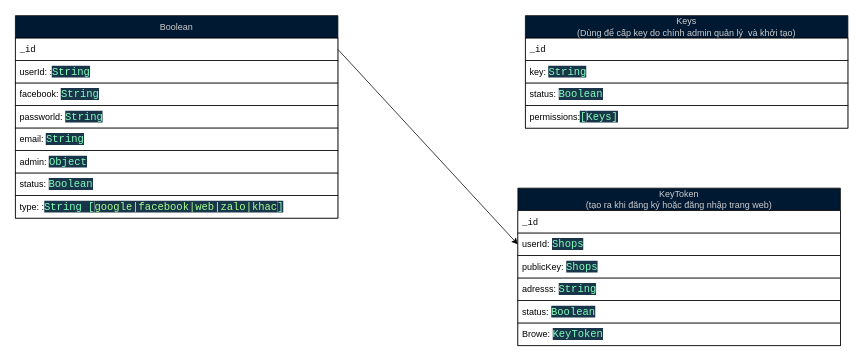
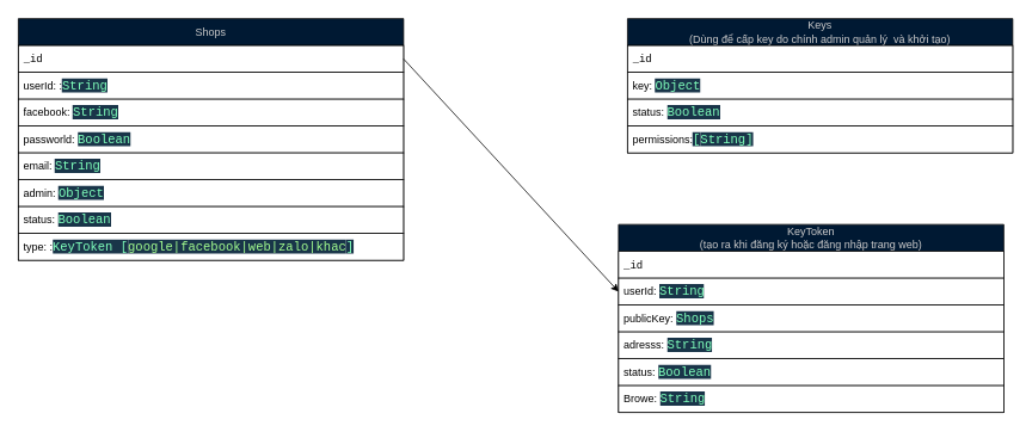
- <mxCell id="2" value="Boolean" style="swimlane;fontStyle=0;childLayout=stackLayout;horizontal=1;startSize=30;horizontalStack=0;resizeParent=1;resizeParentMax=0;resizeLast=0;collapsible=1;marginBottom=0;whiteSpace=wrap;html=1;labelBackgroundColor=none;fontColor=#CCCCCC;swimlaneFillColor=none;gradientColor=none;fillColor=#001933;" vertex="1" parent="1"><mxGeometry x="20" y="20" width="430" height="270" as="geometry" /></mxCell>
+ <mxCell id="2" value="Shops" style="swimlane;fontStyle=0;childLayout=stackLayout;horizontal=1;startSize=30;horizontalStack=0;resizeParent=1;resizeParentMax=0;resizeLast=0;collapsible=1;marginBottom=0;whiteSpace=wrap;html=1;labelBackgroundColor=none;fontColor=#CCCCCC;swimlaneFillColor=none;gradientColor=none;fillColor=#001933;" vertex="1" parent="1"><mxGeometry x="20" y="20" width="430" height="270" as="geometry" /></mxCell>
- <mxCell id="13" value="key:&amp;nbsp;&lt;span style=&quot;color: rgb(128, 255, 187); background-color: rgb(25, 53, 73); font-family: Consolas, &amp;quot;Courier New&amp;quot;, monospace; font-size: 14px;&quot;&gt;String&lt;/span&gt;" style="text;strokeColor=default;fillColor=default;align=left;verticalAlign=middle;spacingLeft=4;spacingRight=4;overflow=hidden;points=[[0,0.5],[1,0.5]];portConstraint=eastwest;rotatable=0;whiteSpace=wrap;html=1;labelBackgroundColor=none;fontColor=default;labelBorderColor=none;" vertex="1" parent="11"><mxGeometry y="60" width="430" height="30" as="geometry" /></mxCell>
+ <mxCell id="13" value="key:&amp;nbsp;&lt;span style=&quot;color: rgb(128, 255, 187); background-color: rgb(25, 53, 73); font-family: Consolas, &amp;quot;Courier New&amp;quot;, monospace; font-size: 14px;&quot;&gt;Object&lt;/span&gt;" style="text;strokeColor=default;fillColor=default;align=left;verticalAlign=middle;spacingLeft=4;spacingRight=4;overflow=hidden;points=[[0,0.5],[1,0.5]];portConstraint=eastwest;rotatable=0;whiteSpace=wrap;html=1;labelBackgroundColor=none;fontColor=default;labelBorderColor=none;" vertex="1" parent="11"><mxGeometry y="60" width="430" height="30" as="geometry" /></mxCell>
- <mxCell id="6" value="passworld:&amp;nbsp;&lt;span style=&quot;color: rgb(128, 255, 187); background-color: rgb(25, 53, 73); font-family: Consolas, &amp;quot;Courier New&amp;quot;, monospace; font-size: 14px;&quot;&gt;String&lt;/span&gt;" style="text;strokeColor=default;fillColor=default;align=left;verticalAlign=middle;spacingLeft=4;spacingRight=4;overflow=hidden;points=[[0,0.5],[1,0.5]];portConstraint=eastwest;rotatable=0;whiteSpace=wrap;html=1;labelBackgroundColor=none;fontColor=default;labelBorderColor=none;" vertex="1" parent="2"><mxGeometry y="120" width="430" height="30" as="geometry" /></mxCell>
+ <mxCell id="6" value="passworld:&amp;nbsp;&lt;span style=&quot;color: rgb(128, 255, 187); background-color: rgb(25, 53, 73); font-family: Consolas, &amp;quot;Courier New&amp;quot;, monospace; font-size: 14px;&quot;&gt;Boolean&lt;/span&gt;" style="text;strokeColor=default;fillColor=default;align=left;verticalAlign=middle;spacingLeft=4;spacingRight=4;overflow=hidden;points=[[0,0.5],[1,0.5]];portConstraint=eastwest;rotatable=0;whiteSpace=wrap;html=1;labelBackgroundColor=none;fontColor=default;labelBorderColor=none;" vertex="1" parent="2"><mxGeometry y="120" width="430" height="30" as="geometry" /></mxCell>
- <mxCell id="15" value="permissions:&lt;span style=&quot;color: rgb(128, 255, 187); font-family: Consolas, &amp;quot;Courier New&amp;quot;, monospace; font-size: 14px; background-color: rgb(25, 53, 73);&quot;&gt;[&lt;/span&gt;&lt;span style=&quot;color: rgb(128, 255, 187); background-color: rgb(25, 53, 73); font-family: Consolas, &amp;quot;Courier New&amp;quot;, monospace; font-size: 14px;&quot;&gt;Keys]&lt;/span&gt;" style="text;strokeColor=default;fillColor=default;align=left;verticalAlign=middle;spacingLeft=4;spacingRight=4;overflow=hidden;points=[[0,0.5],[1,0.5]];portConstraint=eastwest;rotatable=0;whiteSpace=wrap;html=1;labelBackgroundColor=none;fontColor=default;labelBorderColor=none;" vertex="1" parent="11"><mxGeometry y="120" width="430" height="30" as="geometry" /></mxCell>
+ <mxCell id="15" value="permissions:&lt;span style=&quot;color: rgb(128, 255, 187); font-family: Consolas, &amp;quot;Courier New&amp;quot;, monospace; font-size: 14px; background-color: rgb(25, 53, 73);&quot;&gt;[&lt;/span&gt;&lt;span style=&quot;color: rgb(128, 255, 187); background-color: rgb(25, 53, 73); font-family: Consolas, &amp;quot;Courier New&amp;quot;, monospace; font-size: 14px;&quot;&gt;String]&lt;/span&gt;" style="text;strokeColor=default;fillColor=default;align=left;verticalAlign=middle;spacingLeft=4;spacingRight=4;overflow=hidden;points=[[0,0.5],[1,0.5]];portConstraint=eastwest;rotatable=0;whiteSpace=wrap;html=1;labelBackgroundColor=none;fontColor=default;labelBorderColor=none;" vertex="1" parent="11"><mxGeometry y="120" width="430" height="30" as="geometry" /></mxCell>
- <mxCell id="10" value="type: :&lt;span style=&quot;color: rgb(128, 255, 187); background-color: rgb(25, 53, 73); font-family: Consolas, &amp;quot;Courier New&amp;quot;, monospace; font-size: 14px;&quot;&gt;String [&lt;/span&gt;&lt;span style=&quot;color: rgb(165, 255, 144); background-color: rgb(25, 53, 73); font-family: Consolas, &amp;quot;Courier New&amp;quot;, monospace; font-size: 14px;&quot;&gt;google|facebook|web|zalo|khac&lt;/span&gt;&lt;span style=&quot;background-color: rgb(25, 53, 73); color: rgb(128, 255, 187); font-family: Consolas, &amp;quot;Courier New&amp;quot;, monospace; font-size: 14px;&quot;&gt;]&lt;/span&gt;" style="text;strokeColor=default;fillColor=default;align=left;verticalAlign=middle;spacingLeft=4;spacingRight=4;overflow=hidden;points=[[0,0.5],[1,0.5]];portConstraint=eastwest;rotatable=0;whiteSpace=wrap;html=1;labelBackgroundColor=none;fontColor=default;labelBorderColor=none;" vertex="1" parent="2"><mxGeometry y="240" width="430" height="30" as="geometry" /></mxCell>
+ <mxCell id="10" value="type: :&lt;span style=&quot;color: rgb(128, 255, 187); background-color: rgb(25, 53, 73); font-family: Consolas, &amp;quot;Courier New&amp;quot;, monospace; font-size: 14px;&quot;&gt;KeyToken [&lt;/span&gt;&lt;span style=&quot;color: rgb(165, 255, 144); background-color: rgb(25, 53, 73); font-family: Consolas, &amp;quot;Courier New&amp;quot;, monospace; font-size: 14px;&quot;&gt;google|facebook|web|zalo|khac&lt;/span&gt;&lt;span style=&quot;background-color: rgb(25, 53, 73); color: rgb(128, 255, 187); font-family: Consolas, &amp;quot;Courier New&amp;quot;, monospace; font-size: 14px;&quot;&gt;]&lt;/span&gt;" style="text;strokeColor=default;fillColor=default;align=left;verticalAlign=middle;spacingLeft=4;spacingRight=4;overflow=hidden;points=[[0,0.5],[1,0.5]];portConstraint=eastwest;rotatable=0;whiteSpace=wrap;html=1;labelBackgroundColor=none;fontColor=default;labelBorderColor=none;" vertex="1" parent="2"><mxGeometry y="240" width="430" height="30" as="geometry" /></mxCell>
- <mxCell id="18" value="userId:&amp;nbsp;&lt;span style=&quot;color: rgb(128, 255, 187); background-color: rgb(25, 53, 73); font-family: Consolas, &amp;quot;Courier New&amp;quot;, monospace; font-size: 14px;&quot;&gt;Shops&lt;/span&gt;" style="text;strokeColor=default;fillColor=default;align=left;verticalAlign=middle;spacingLeft=4;spacingRight=4;overflow=hidden;points=[[0,0.5],[1,0.5]];portConstraint=eastwest;rotatable=0;whiteSpace=wrap;html=1;labelBackgroundColor=none;fontColor=default;labelBorderColor=none;" vertex="1" parent="16"><mxGeometry y="60" width="430" height="30" as="geometry" /></mxCell>
+ <mxCell id="18" value="userId:&amp;nbsp;&lt;span style=&quot;color: rgb(128, 255, 187); background-color: rgb(25, 53, 73); font-family: Consolas, &amp;quot;Courier New&amp;quot;, monospace; font-size: 14px;&quot;&gt;String&lt;/span&gt;" style="text;strokeColor=default;fillColor=default;align=left;verticalAlign=middle;spacingLeft=4;spacingRight=4;overflow=hidden;points=[[0,0.5],[1,0.5]];portConstraint=eastwest;rotatable=0;whiteSpace=wrap;html=1;labelBackgroundColor=none;fontColor=default;labelBorderColor=none;" vertex="1" parent="16"><mxGeometry y="60" width="430" height="30" as="geometry" /></mxCell>
- <mxCell id="22" value="Browe:&amp;nbsp;&lt;span style=&quot;color: rgb(128, 255, 187); background-color: rgb(25, 53, 73); font-family: Consolas, &amp;quot;Courier New&amp;quot;, monospace; font-size: 14px;&quot;&gt;KeyToken&lt;/span&gt;" style="text;strokeColor=default;fillColor=default;align=left;verticalAlign=middle;spacingLeft=4;spacingRight=4;overflow=hidden;points=[[0,0.5],[1,0.5]];portConstraint=eastwest;rotatable=0;whiteSpace=wrap;html=1;labelBackgroundColor=none;fontColor=default;labelBorderColor=none;" vertex="1" parent="16"><mxGeometry y="180" width="430" height="30" as="geometry" /></mxCell>
+ <mxCell id="22" value="Browe:&amp;nbsp;&lt;span style=&quot;color: rgb(128, 255, 187); background-color: rgb(25, 53, 73); font-family: Consolas, &amp;quot;Courier New&amp;quot;, monospace; font-size: 14px;&quot;&gt;String&lt;/span&gt;" style="text;strokeColor=default;fillColor=default;align=left;verticalAlign=middle;spacingLeft=4;spacingRight=4;overflow=hidden;points=[[0,0.5],[1,0.5]];portConstraint=eastwest;rotatable=0;whiteSpace=wrap;html=1;labelBackgroundColor=none;fontColor=default;labelBorderColor=none;" vertex="1" parent="16"><mxGeometry y="180" width="430" height="30" as="geometry" /></mxCell>
